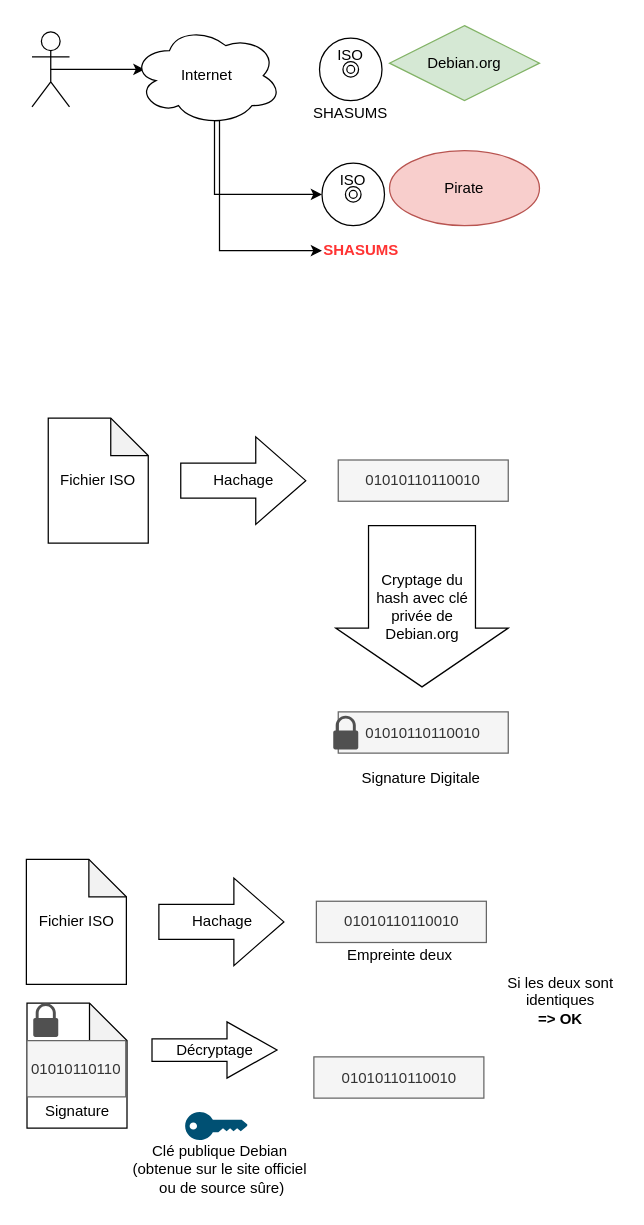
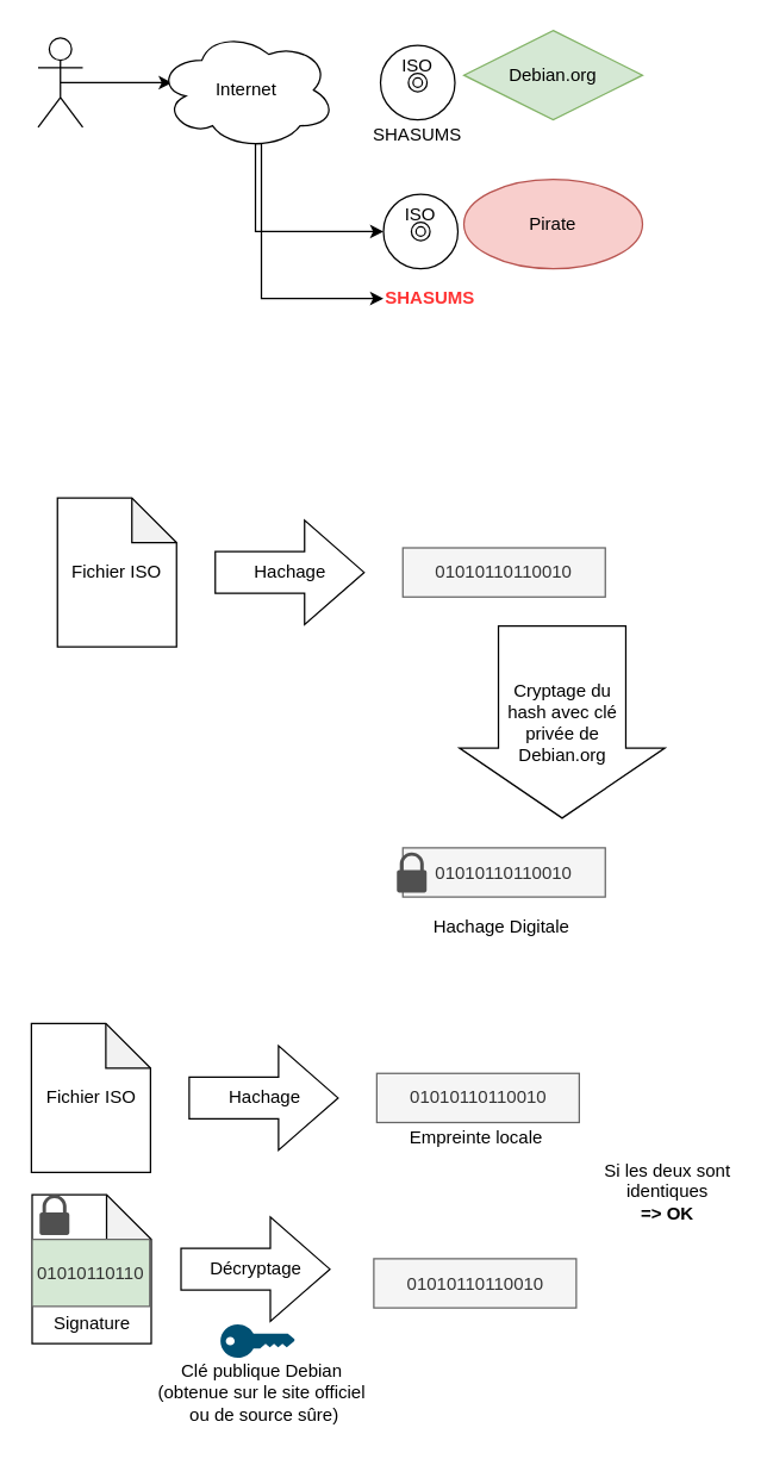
- <mxCell id="22" value="Cryptage du &lt;br&gt;hash avec clé&lt;br&gt;privée de&lt;br&gt;Debian.org" style="html=1;shadow=0;dashed=0;align=center;verticalAlign=middle;shape=mxgraph.arrows2.arrow;dy=0.38;dx=47;direction=south;notch=0;fontColor=#000000;" vertex="1" parent="1"><mxGeometry x="268" y="420" width="138" height="129" as="geometry" /></mxCell>
+ <mxCell id="22" value="Cryptage du &lt;br&gt;hash avec clé&lt;br&gt;privée de&lt;br&gt;Debian.org" style="html=1;shadow=0;dashed=0;align=center;verticalAlign=middle;shape=mxgraph.arrows2.arrow;dy=0.38;dx=47;direction=south;notch=0;fontColor=#000000;" vertex="1" parent="1"><mxGeometry x="308" y="420" width="138" height="129" as="geometry" /></mxCell>
- <mxCell id="26" value="Signature Digitale" style="text;html=1;align=center;verticalAlign=middle;resizable=0;points=[];autosize=1;fontColor=#000000;" vertex="1" parent="1"><mxGeometry x="283.5" y="613" width="105" height="18" as="geometry" /></mxCell>
+ <mxCell id="26" value="Hachage Digitale" style="text;html=1;align=center;verticalAlign=middle;resizable=0;points=[];autosize=1;fontColor=#000000;" vertex="1" parent="1"><mxGeometry x="283.5" y="613" width="105" height="18" as="geometry" /></mxCell>
- <mxCell id="30" value="Empreinte deux" style="text;html=1;align=center;verticalAlign=middle;resizable=0;points=[];autosize=1;fontColor=#000000;" vertex="1" parent="1"><mxGeometry x="269" y="755" width="99" height="18" as="geometry" /></mxCell>
+ <mxCell id="30" value="Empreinte locale" style="text;html=1;align=center;verticalAlign=middle;resizable=0;points=[];autosize=1;fontColor=#000000;" vertex="1" parent="1"><mxGeometry x="269" y="755" width="99" height="18" as="geometry" /></mxCell>
- <mxCell id="37" value="Décryptage" style="html=1;shadow=0;dashed=0;align=center;verticalAlign=middle;shape=mxgraph.arrows2.arrow;dy=0.6;dx=40;notch=0;" vertex="1" parent="1"><mxGeometry x="121" y="817" width="100" height="45" as="geometry" /></mxCell>
+ <mxCell id="37" value="Décryptage" style="html=1;shadow=0;dashed=0;align=center;verticalAlign=middle;shape=mxgraph.arrows2.arrow;dy=0.6;dx=40;notch=0;" vertex="1" parent="1"><mxGeometry x="121" y="817" width="100" height="70" as="geometry" /></mxCell>
- <mxCell id="34" value="01010110110" style="rounded=0;whiteSpace=wrap;html=1;fontColor=#333333;fillColor=#f5f5f5;strokeColor=#666666;" vertex="1" parent="31"><mxGeometry y="30" width="79" height="45" as="geometry" /></mxCell>
+ <mxCell id="34" value="01010110110" style="rounded=0;whiteSpace=wrap;html=1;fontColor=#333333;fillColor=#d5e8d4;strokeColor=#666666;" vertex="1" parent="31"><mxGeometry y="30" width="79" height="45" as="geometry" /></mxCell>
